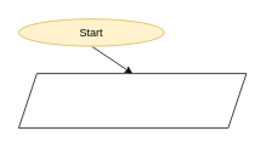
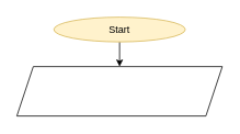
- <mxCell id="3" value="Start" style="ellipse;whiteSpace=wrap;html=1;fillColor=#fff2cc;strokeColor=#d6b656;" vertex="1" parent="1"><mxGeometry x="20" y="20" width="160" height="30" as="geometry" /></mxCell>
+ <mxCell id="3" value="Start" style="ellipse;whiteSpace=wrap;html=1;fillColor=#fff2cc;strokeColor=#d6b656;" vertex="1" parent="1"><mxGeometry x="65" y="20" width="160" height="30" as="geometry" /></mxCell>
